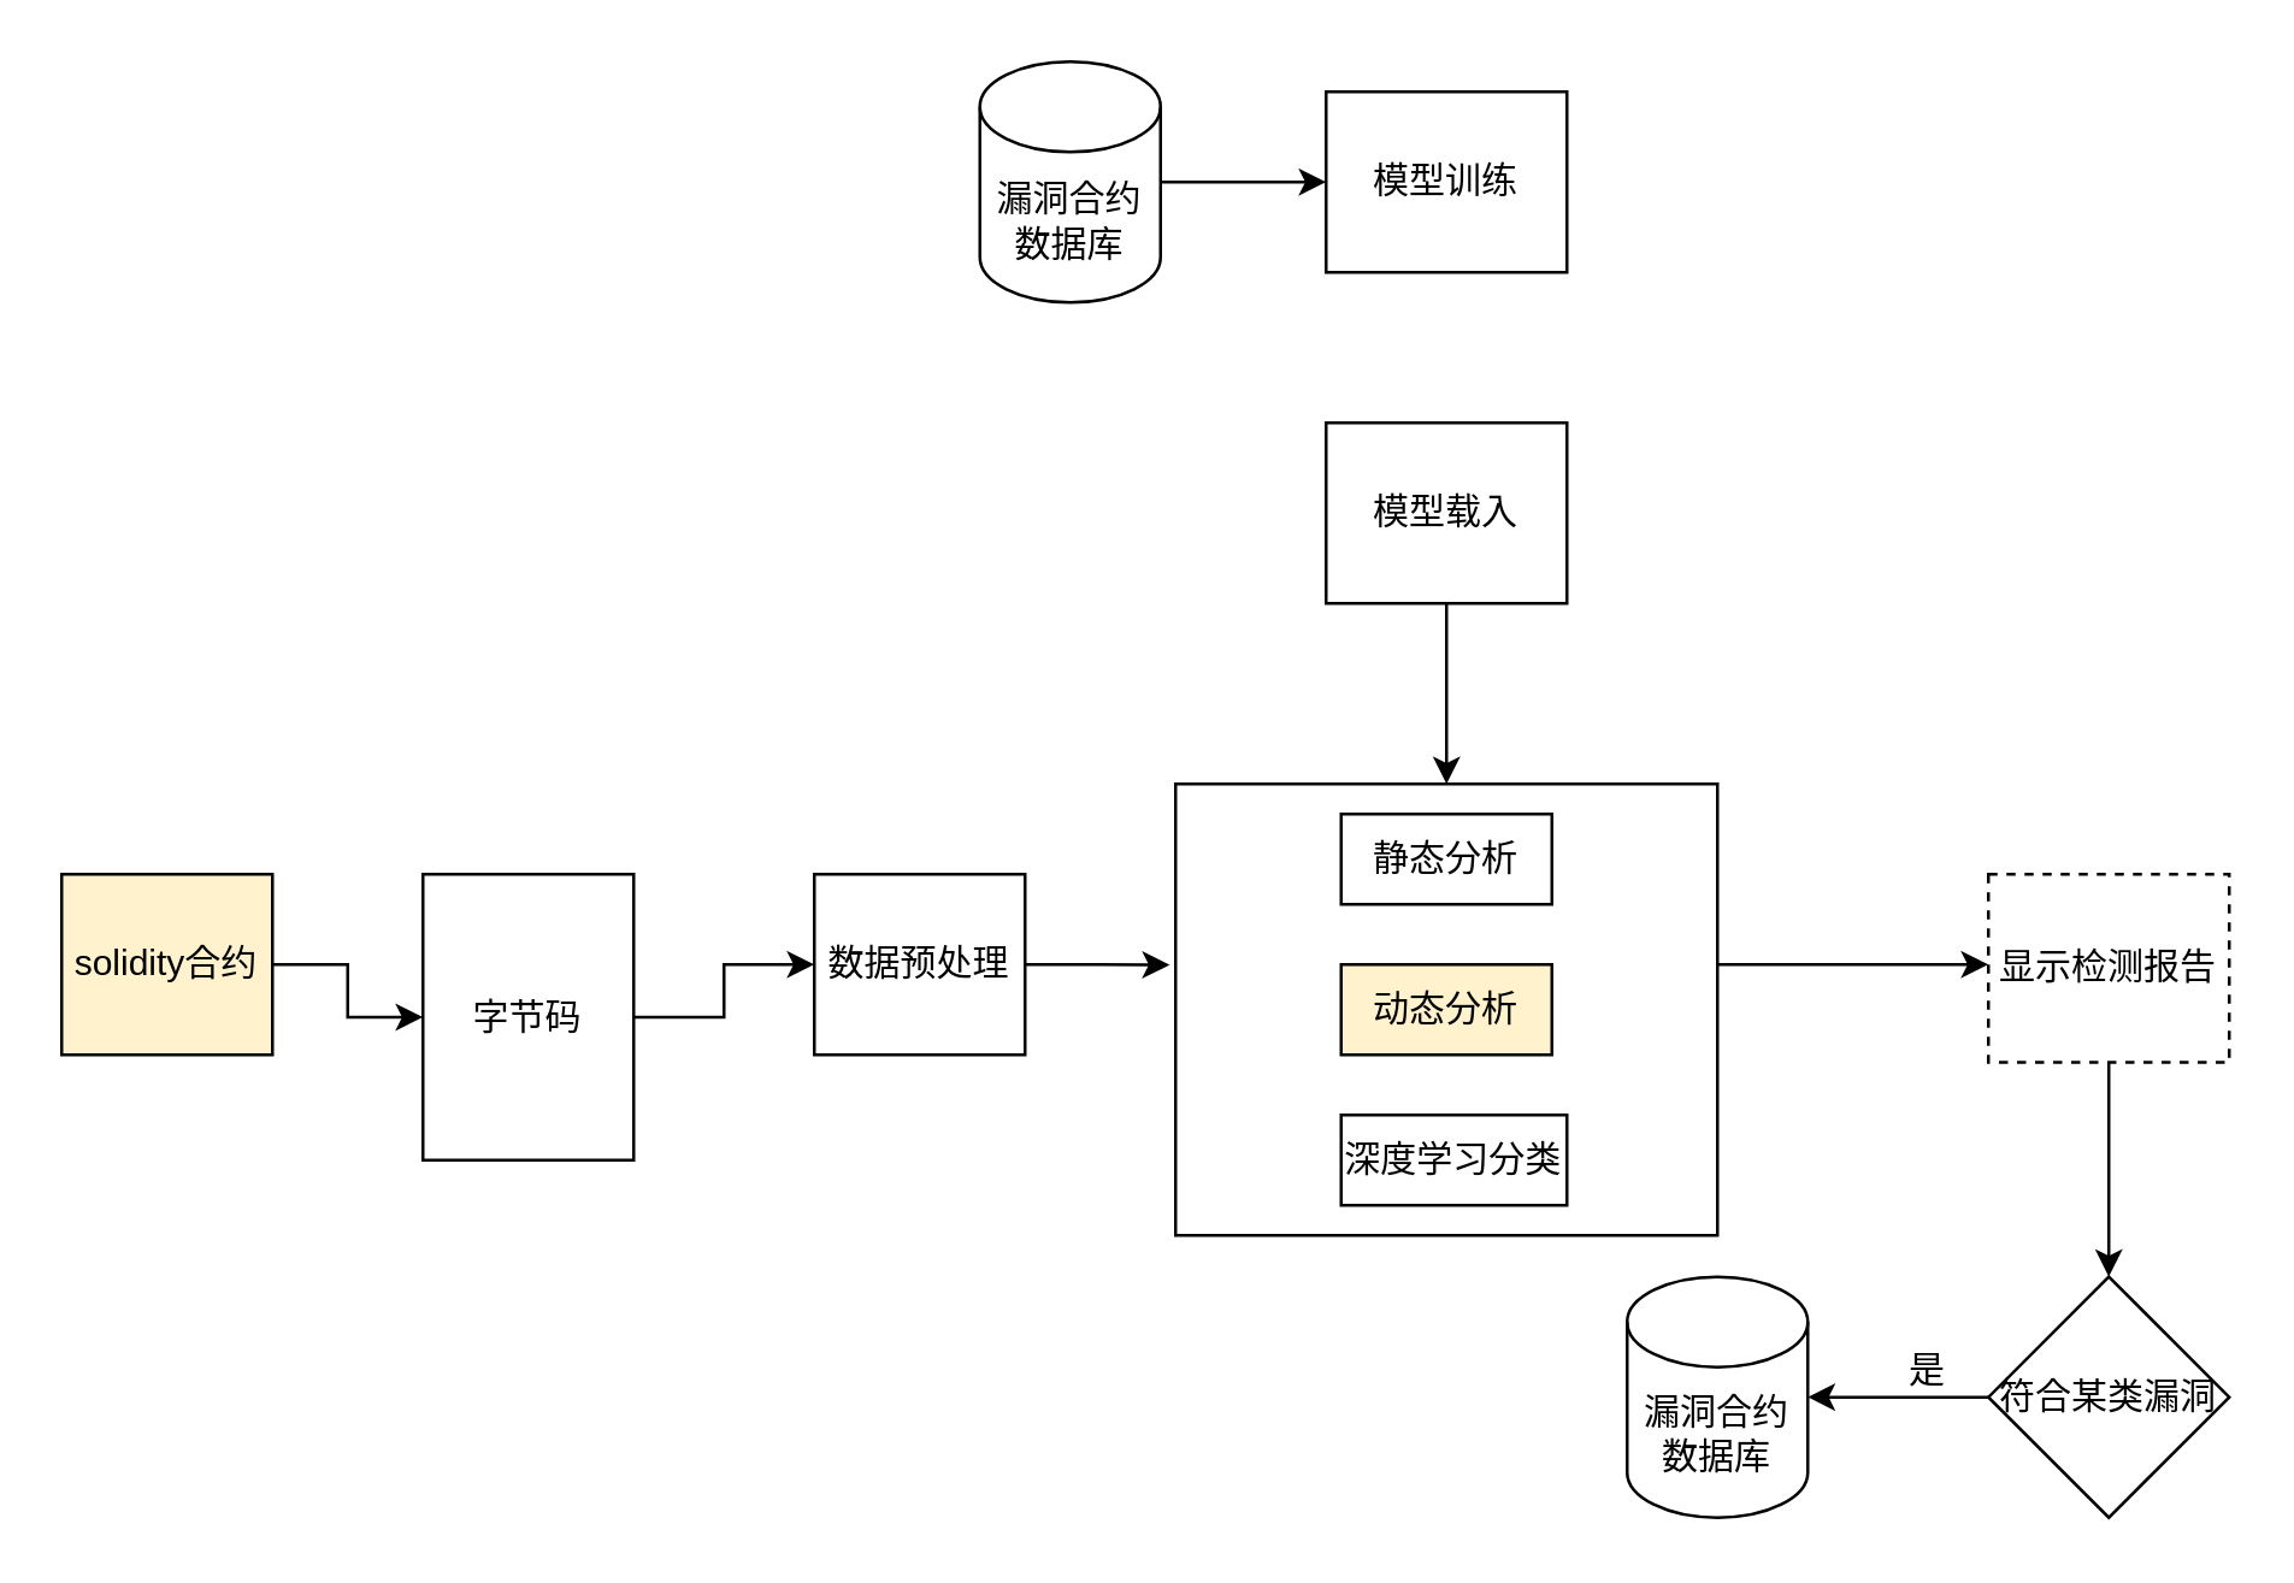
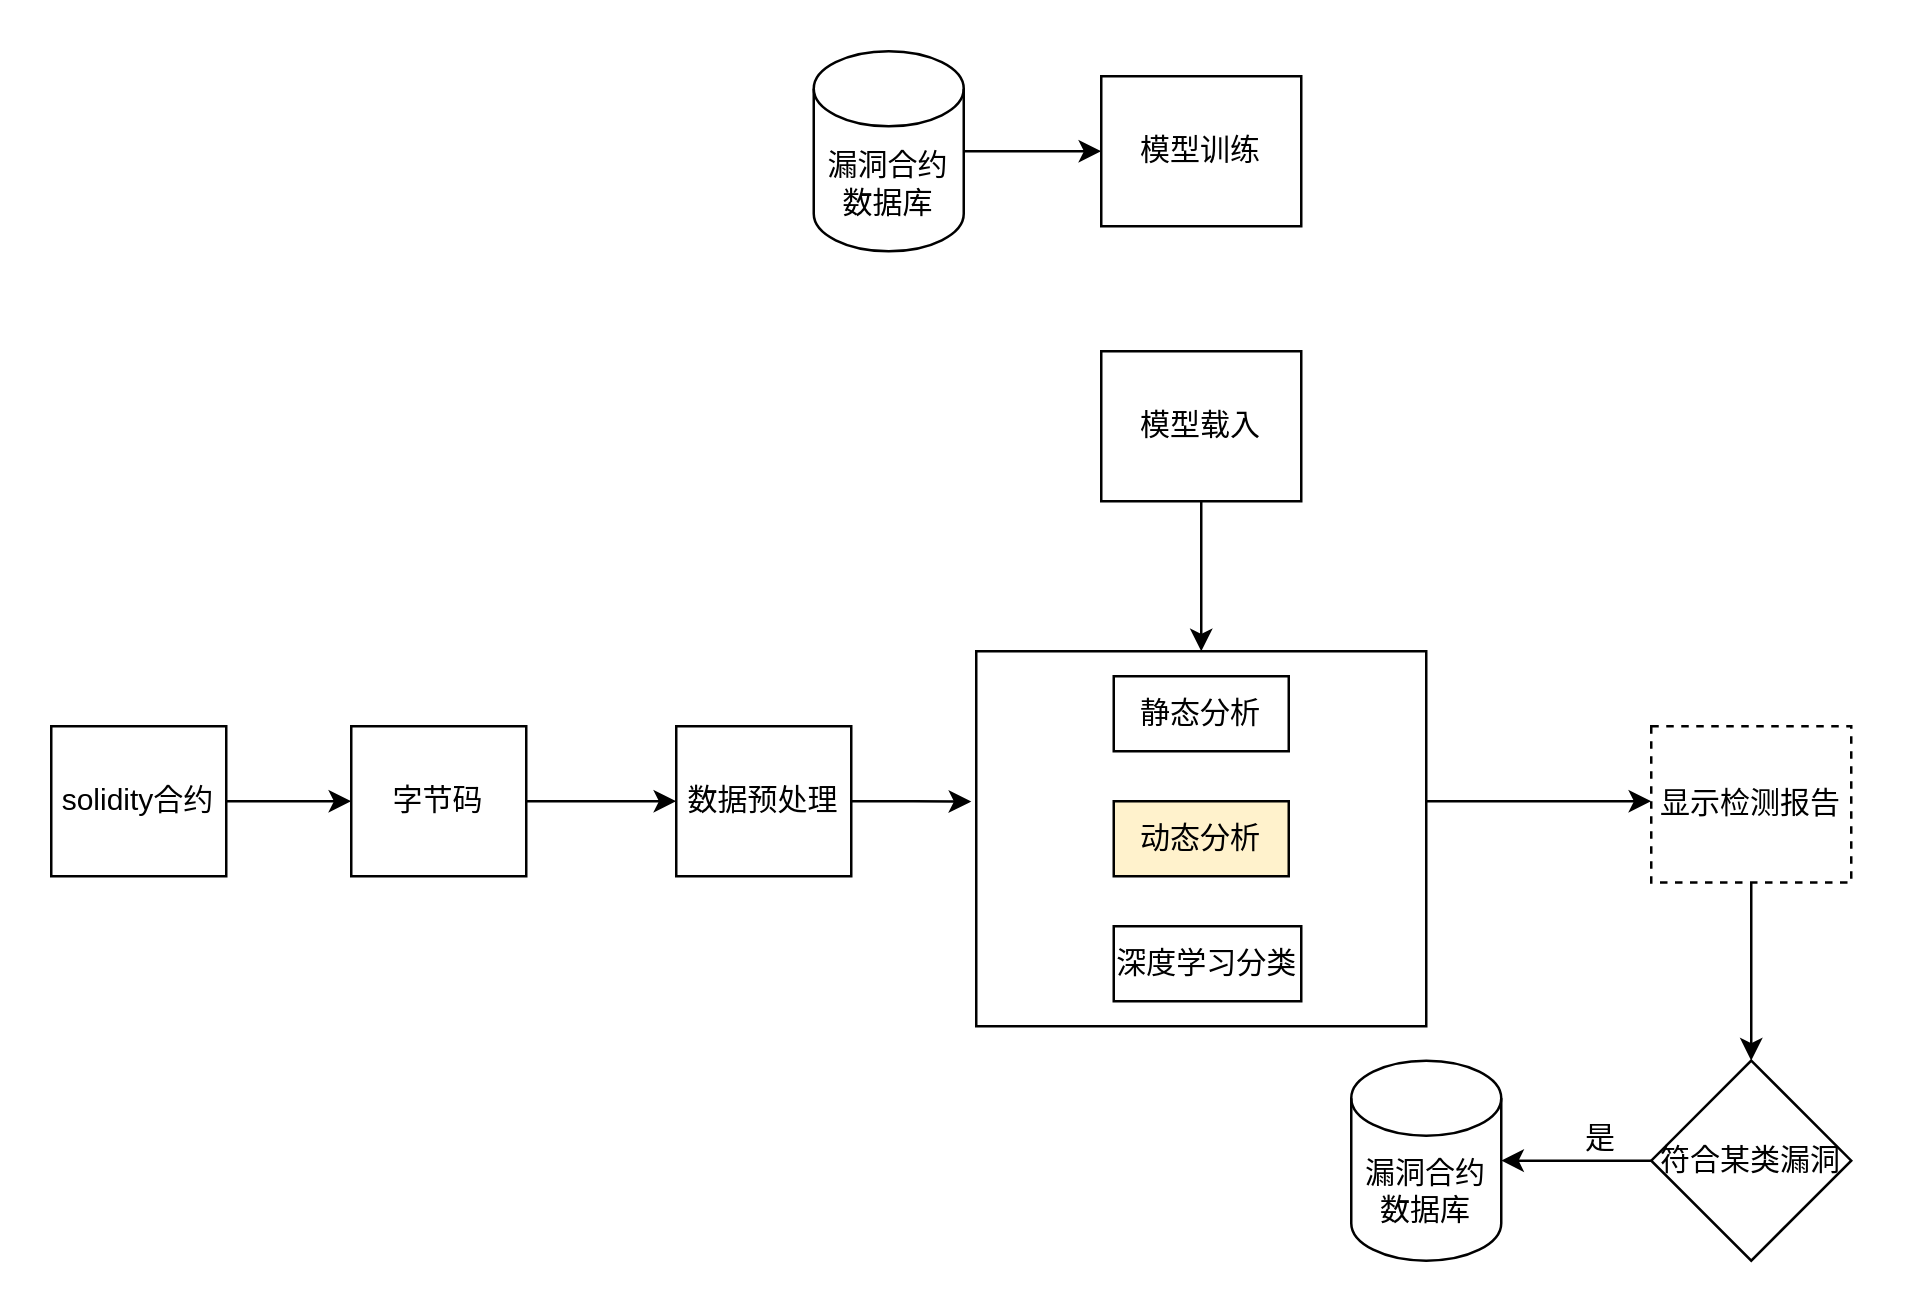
- <mxCell id="3" value="solidity合约" style="rounded=0;whiteSpace=wrap;html=1;fillColor=#fff2cc;" vertex="1" parent="1"><mxGeometry x="20" y="290" width="70" height="60" as="geometry" /></mxCell>
+ <mxCell id="3" value="solidity合约" style="rounded=0;whiteSpace=wrap;html=1;" vertex="1" parent="1"><mxGeometry x="20" y="290" width="70" height="60" as="geometry" /></mxCell>
- <mxCell id="5" value="字节码" style="rounded=0;whiteSpace=wrap;html=1;" vertex="1" parent="1"><mxGeometry x="140" y="290" width="70" height="95" as="geometry" /></mxCell>
+ <mxCell id="5" value="字节码" style="rounded=0;whiteSpace=wrap;html=1;" vertex="1" parent="1"><mxGeometry x="140" y="290" width="70" height="60" as="geometry" /></mxCell>
